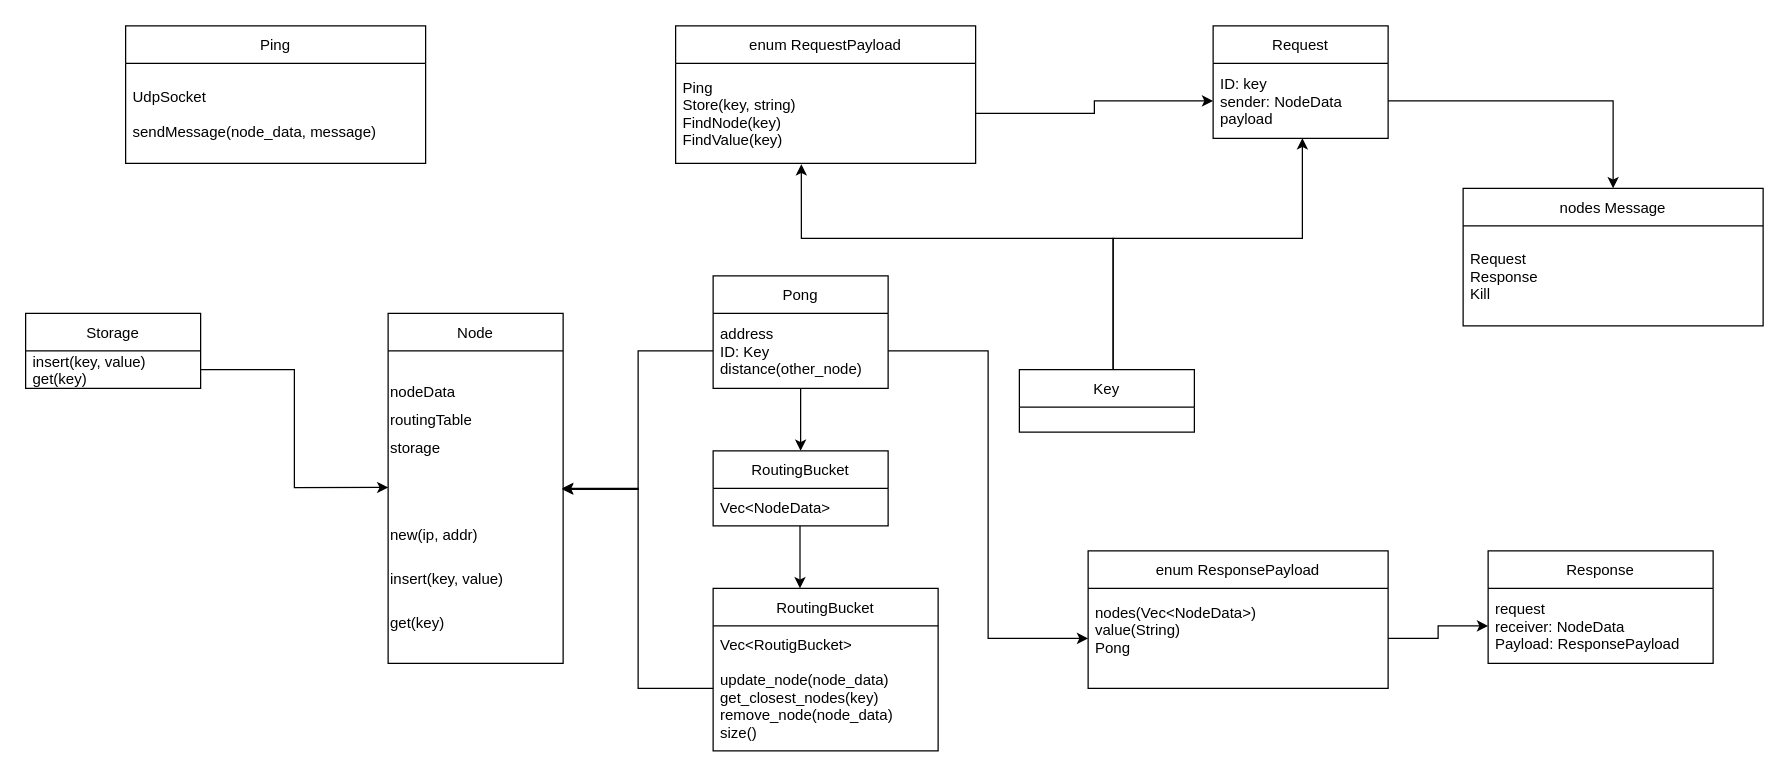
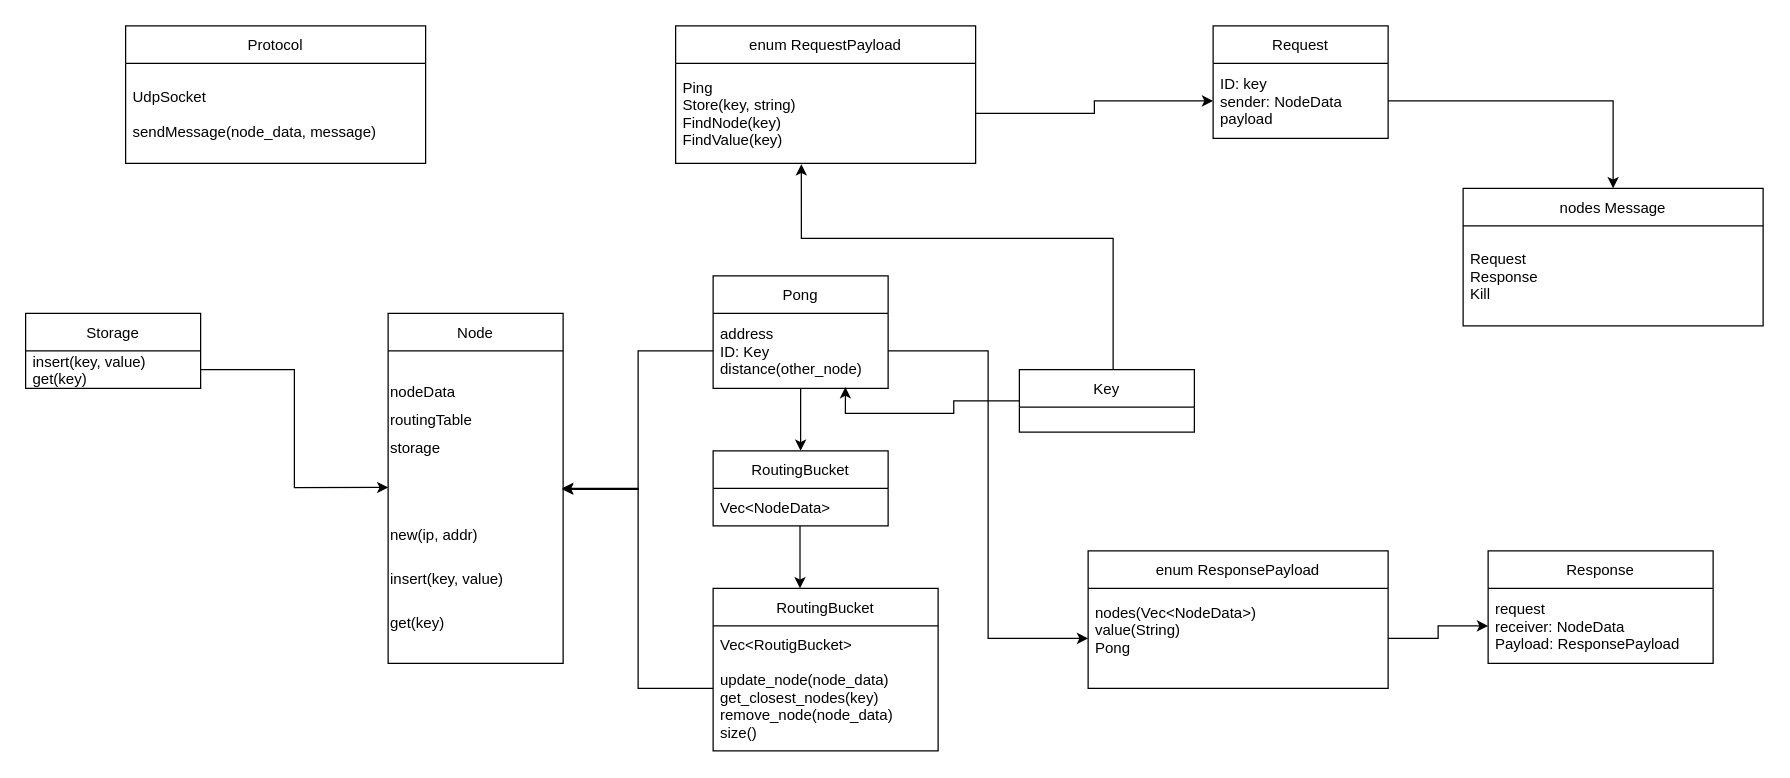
- <mxCell id="21" value="Ping" style="swimlane;fontStyle=0;childLayout=stackLayout;horizontal=1;startSize=30;horizontalStack=0;resizeParent=1;resizeParentMax=0;resizeLast=0;collapsible=1;marginBottom=0;" parent="1" vertex="1"><mxGeometry x="100" y="20" width="240" height="110" as="geometry" /></mxCell>
+ <mxCell id="21" value="Protocol" style="swimlane;fontStyle=0;childLayout=stackLayout;horizontal=1;startSize=30;horizontalStack=0;resizeParent=1;resizeParentMax=0;resizeLast=0;collapsible=1;marginBottom=0;" parent="1" vertex="1"><mxGeometry x="100" y="20" width="240" height="110" as="geometry" /></mxCell>
- <mxCell id="19" style="edgeStyle=orthogonalEdgeStyle;rounded=0;orthogonalLoop=1;jettySize=auto;html=1;entryX=0.51;entryY=0.997;entryDx=0;entryDy=0;entryPerimeter=0;" edge="1" parent="1" source="20" target="26"><mxGeometry relative="1" as="geometry"><Array as="points"><mxPoint x="890" y="190" /><mxPoint x="1041" y="190" /></Array></mxGeometry></mxCell>
+ <mxCell id="17" style="edgeStyle=orthogonalEdgeStyle;rounded=0;orthogonalLoop=1;jettySize=auto;html=1;entryX=0.756;entryY=0.983;entryDx=0;entryDy=0;entryPerimeter=0;" edge="1" parent="1" source="20" target="5"><mxGeometry relative="1" as="geometry" /></mxCell>
